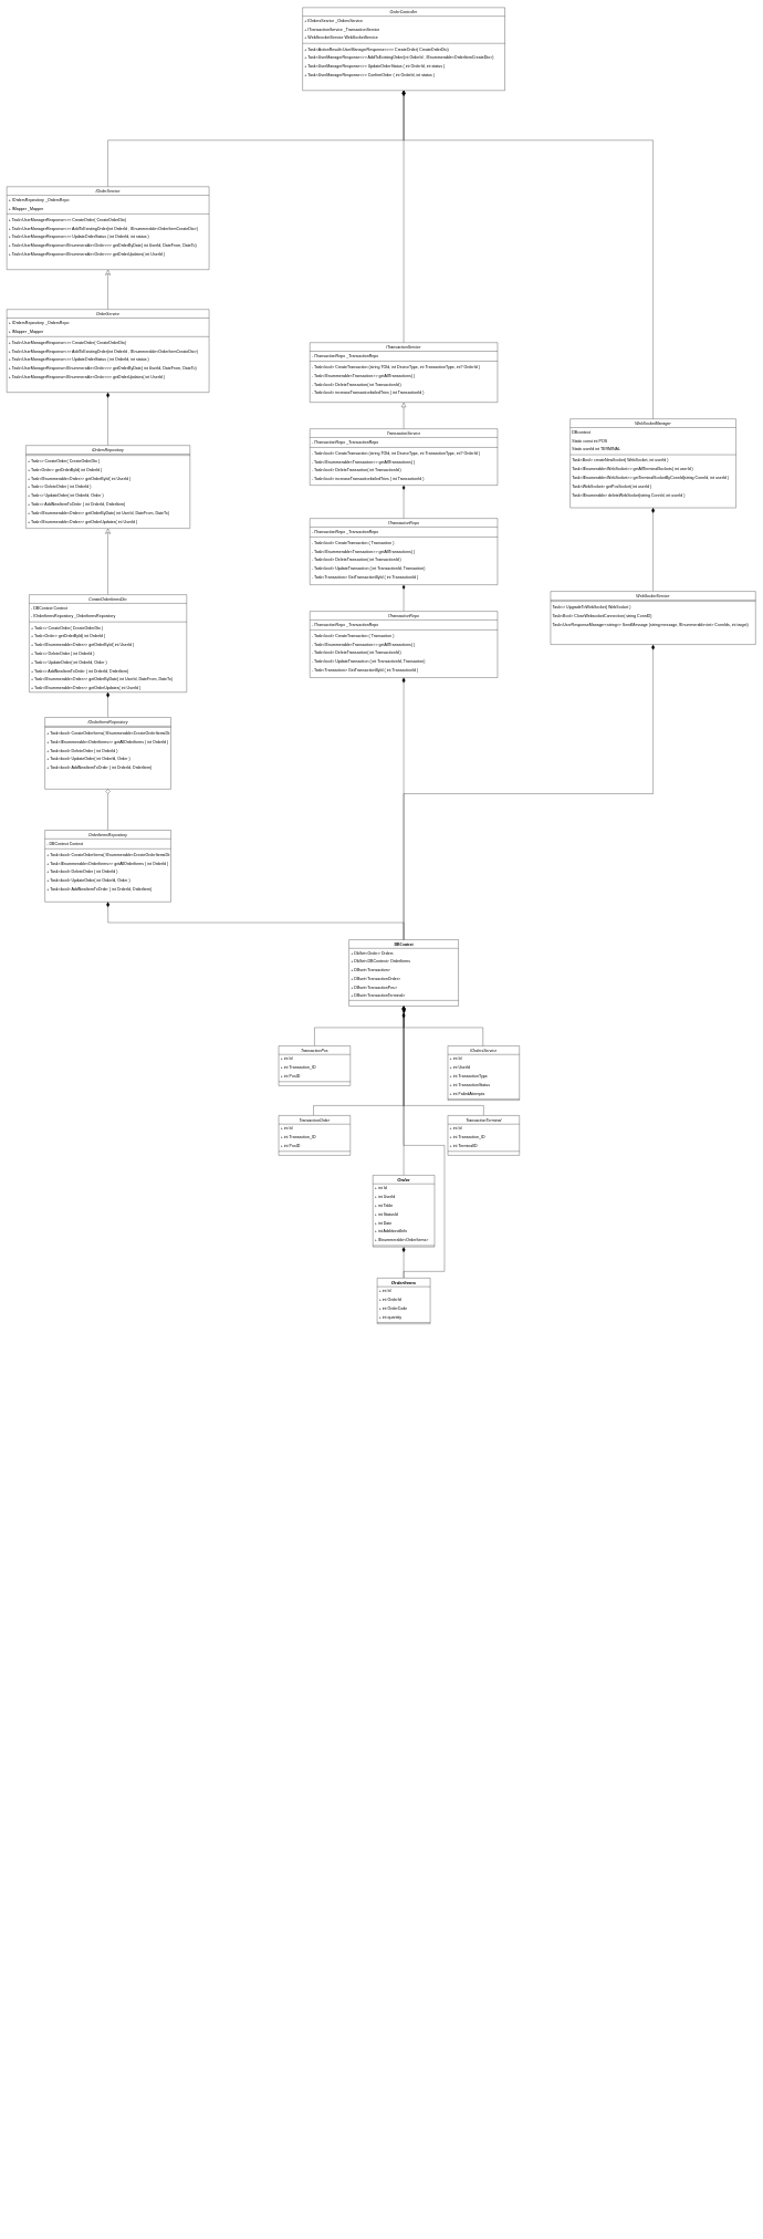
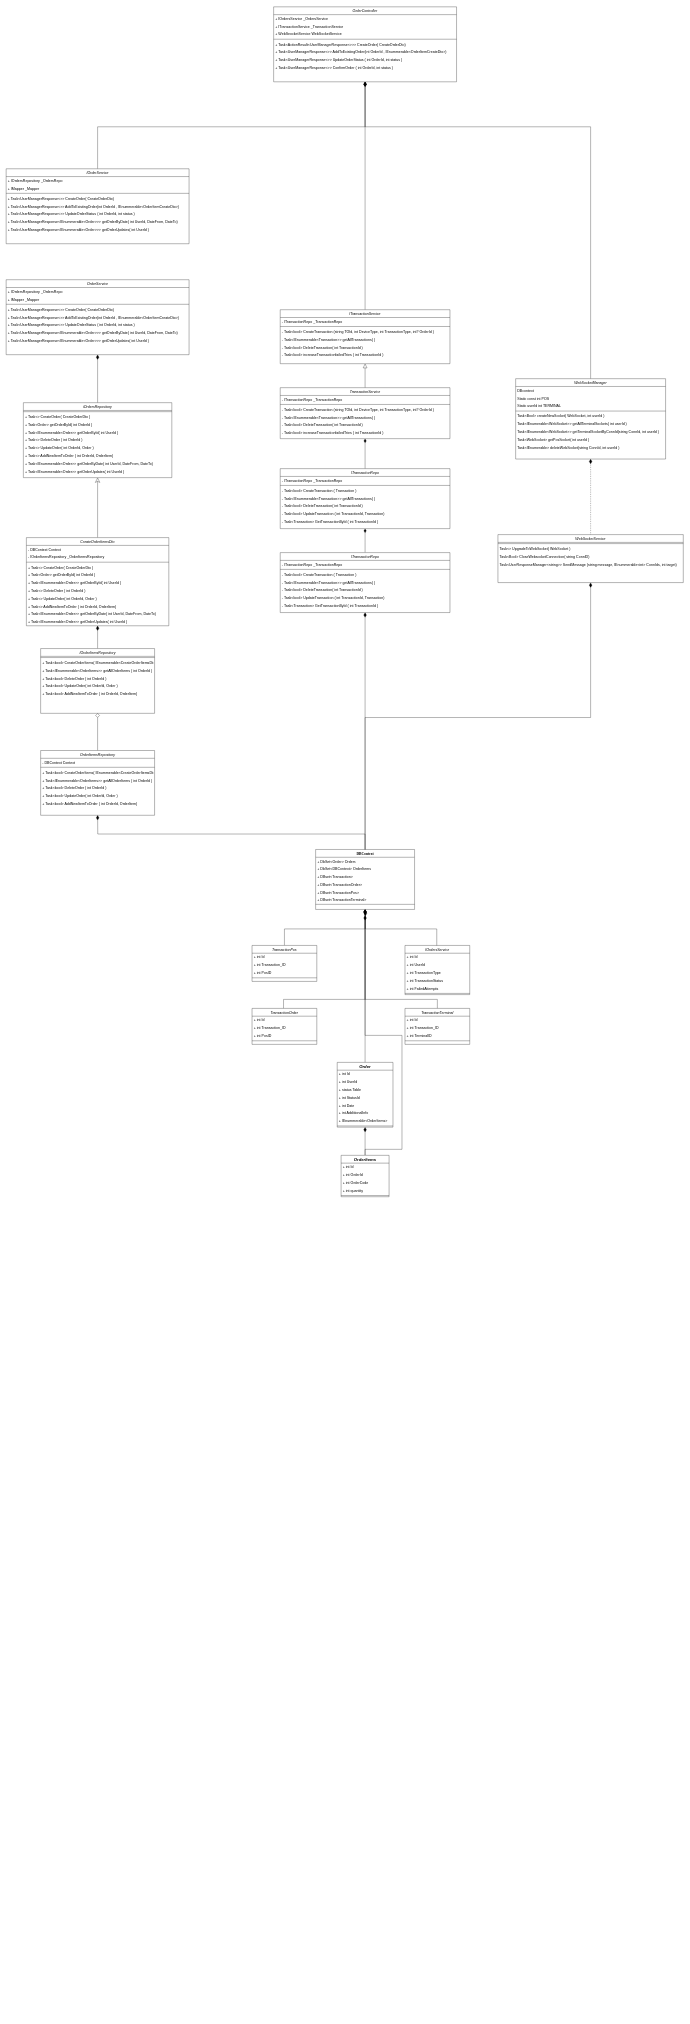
- <mxCell id="161" style="edgeStyle=orthogonalEdgeStyle;rounded=0;orthogonalLoop=1;jettySize=auto;html=1;exitX=0.5;exitY=0;exitDx=0;exitDy=0;entryX=0.5;entryY=1;entryDx=0;entryDy=0;endArrow=classic;endFill=0;endSize=14;fontSize=14;" edge="1" parent="1" source="162" target="171"><mxGeometry relative="1" as="geometry" /></mxCell>
- <mxCell id="103" style="edgeStyle=orthogonalEdgeStyle;rounded=0;orthogonalLoop=1;jettySize=auto;html=1;entryX=0.5;entryY=1;entryDx=0;entryDy=0;endArrow=diamondThin;endFill=1;endSize=14;strokeWidth=1;fontSize=14;" edge="1" parent="1" source="104" target="110"><mxGeometry relative="1" as="geometry" /></mxCell>
+ <mxCell id="103" style="edgeStyle=orthogonalEdgeStyle;rounded=0;orthogonalLoop=1;jettySize=auto;html=1;entryX=0.5;entryY=1;entryDx=0;entryDy=0;endArrow=diamondThin;endFill=1;endSize=14;strokeWidth=1;fontSize=14;dashed=1;" edge="1" parent="1" source="104" target="110"><mxGeometry relative="1" as="geometry" /></mxCell>
- <mxCell id="19" value="+ int Table" style="text;align=left;verticalAlign=top;spacingLeft=4;spacingRight=4;overflow=hidden;rotatable=0;points=[[0,0.5],[1,0.5]];portConstraint=eastwest;rounded=0;shadow=0;html=0;" vertex="1" parent="16"><mxGeometry y="78" width="186" height="26" as="geometry" /></mxCell>
+ <mxCell id="19" value="+ status Table" style="text;align=left;verticalAlign=top;spacingLeft=4;spacingRight=4;overflow=hidden;rotatable=0;points=[[0,0.5],[1,0.5]];portConstraint=eastwest;rounded=0;shadow=0;html=0;" vertex="1" parent="16"><mxGeometry y="78" width="186" height="26" as="geometry" /></mxCell>
